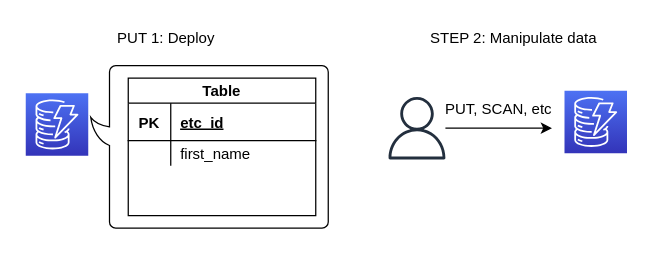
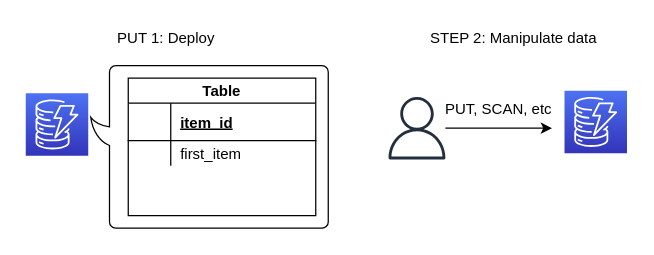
- <mxCell id="11" value="PK" style="shape=partialRectangle;connectable=0;fillColor=none;top=0;left=0;bottom=0;right=0;fontStyle=1;overflow=hidden;" vertex="1" parent="10"><mxGeometry width="34" height="30" as="geometry" /></mxCell>
- <mxCell id="12" value="etc_id" style="shape=partialRectangle;connectable=0;fillColor=none;top=0;left=0;bottom=0;right=0;align=left;spacingLeft=6;fontStyle=5;overflow=hidden;" vertex="1" parent="10"><mxGeometry x="34" width="116" height="30" as="geometry" /></mxCell>
+ <mxCell id="12" value="item_id" style="shape=partialRectangle;connectable=0;fillColor=none;top=0;left=0;bottom=0;right=0;align=left;spacingLeft=6;fontStyle=5;overflow=hidden;" vertex="1" parent="10"><mxGeometry x="34" width="116" height="30" as="geometry" /></mxCell>
- <mxCell id="15" value="first_name" style="shape=partialRectangle;connectable=0;fillColor=none;top=0;left=0;bottom=0;right=0;align=left;spacingLeft=6;overflow=hidden;" vertex="1" parent="13"><mxGeometry x="34" width="116" height="20" as="geometry" /></mxCell>
+ <mxCell id="15" value="first_item" style="shape=partialRectangle;connectable=0;fillColor=none;top=0;left=0;bottom=0;right=0;align=left;spacingLeft=6;overflow=hidden;" vertex="1" parent="13"><mxGeometry x="34" width="116" height="20" as="geometry" /></mxCell>
